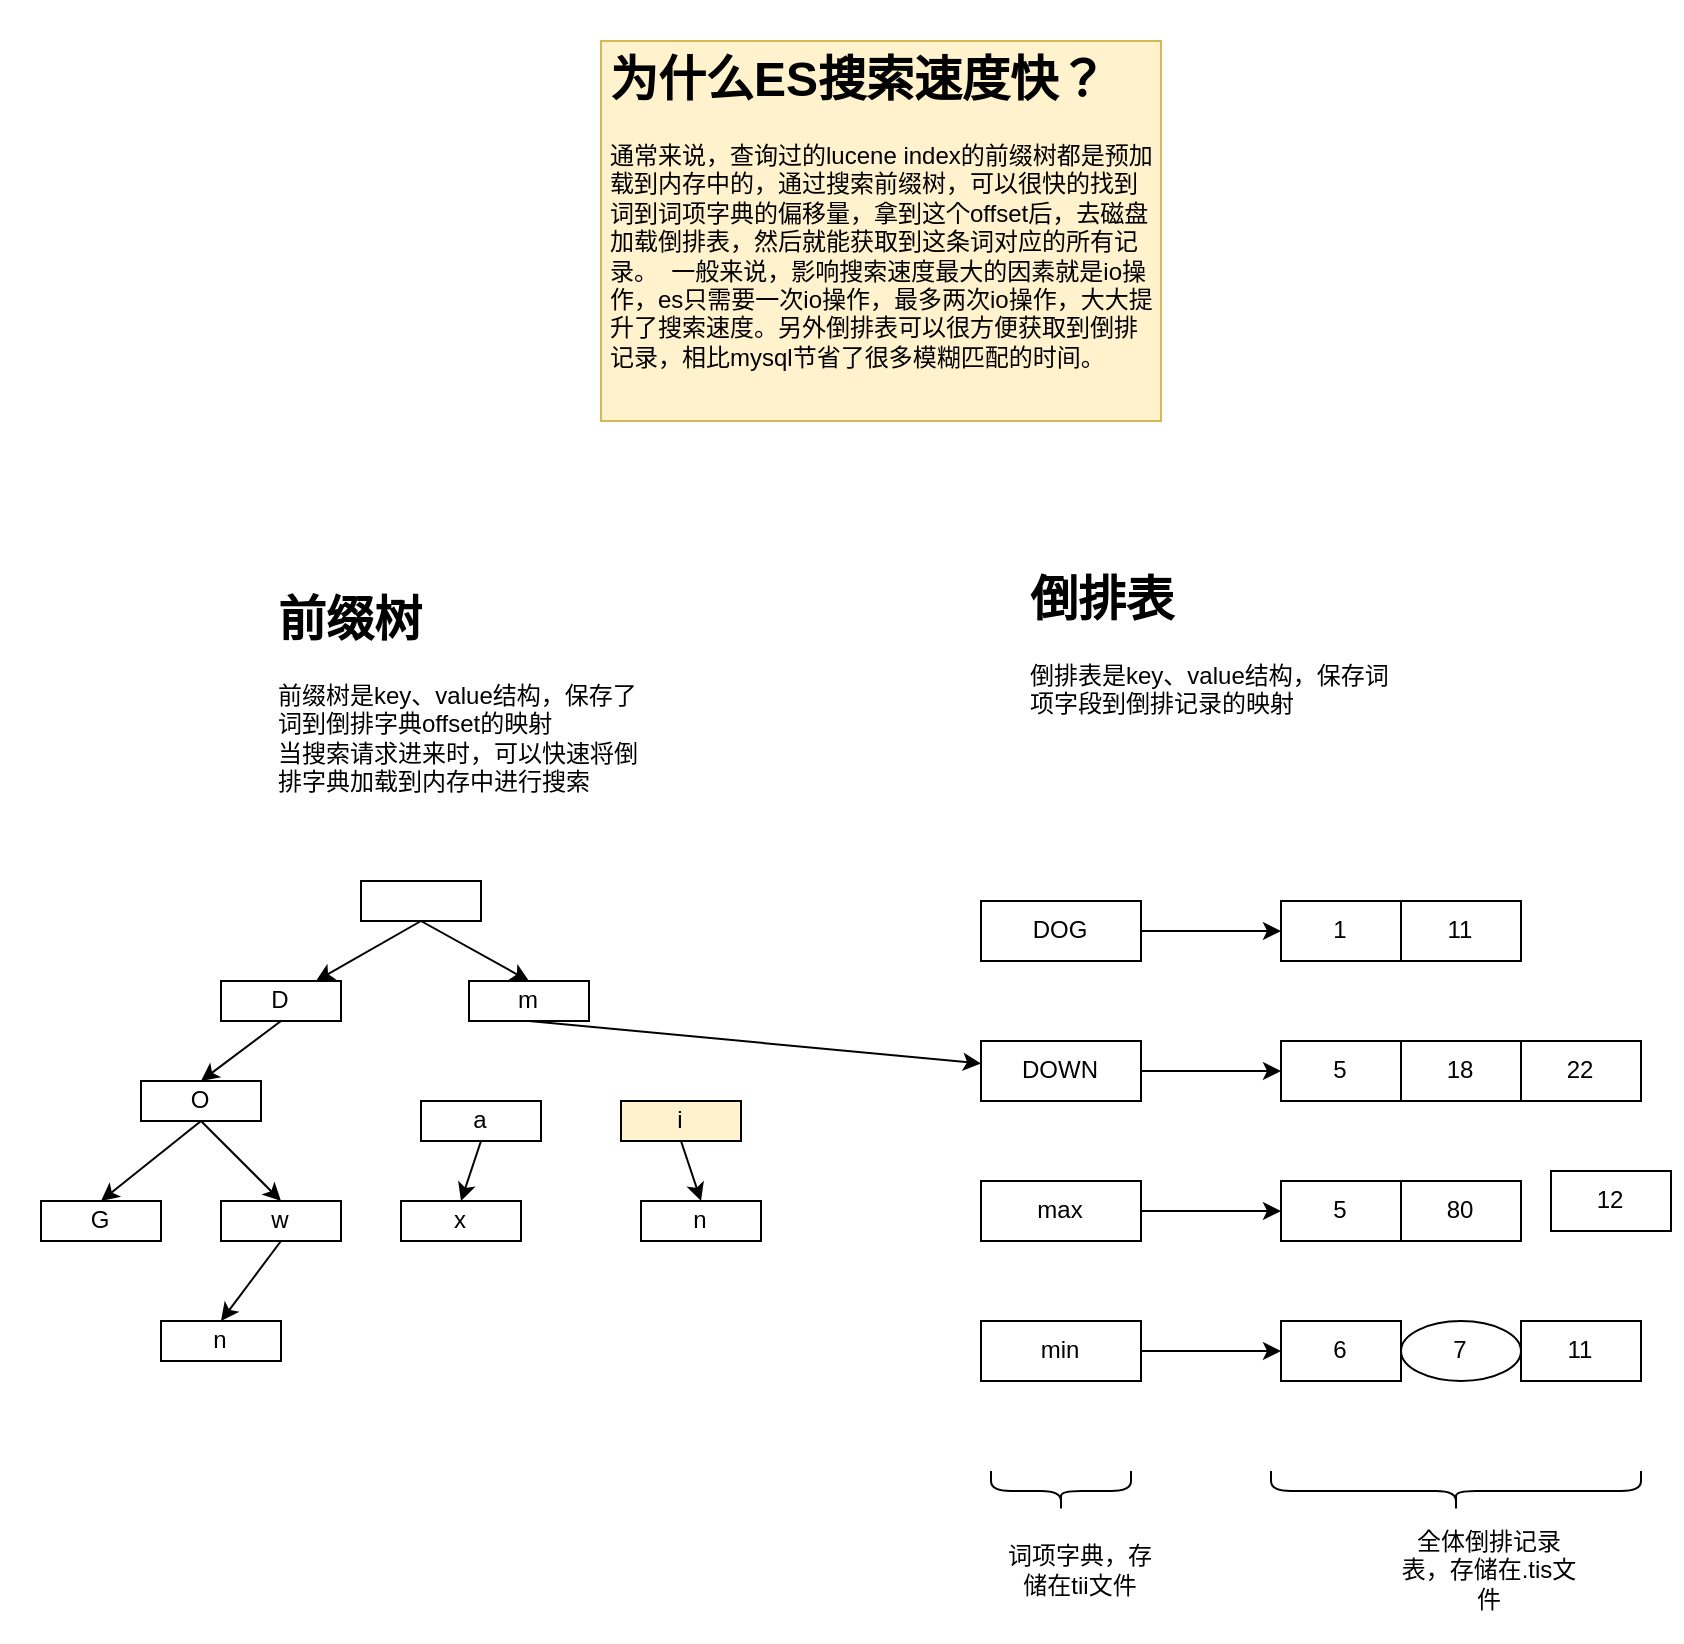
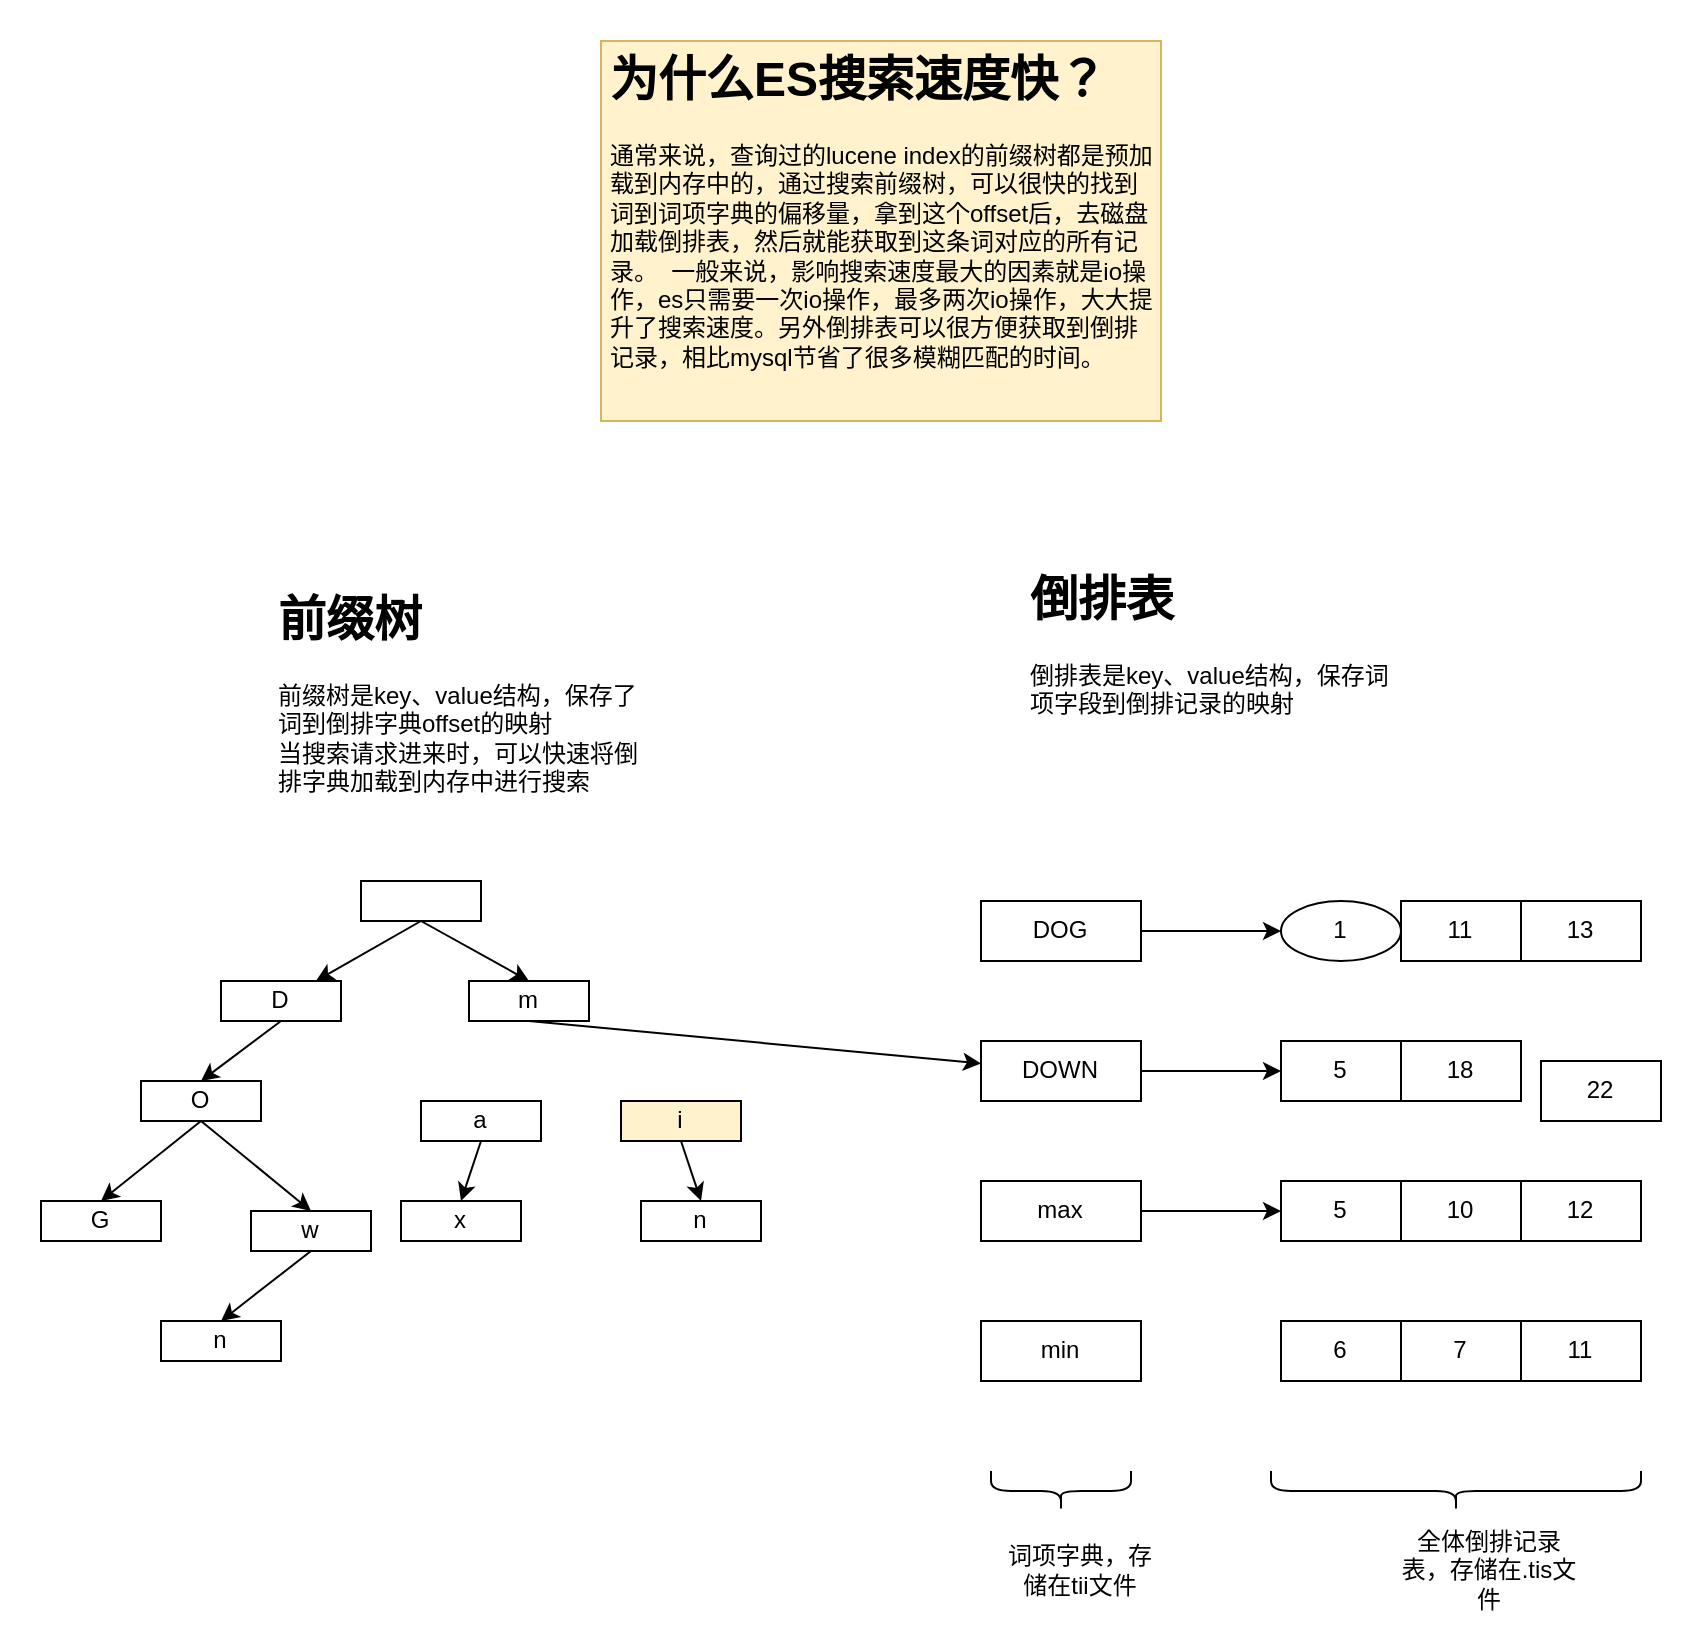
- <mxCell id="25" value="1" style="rounded=0;whiteSpace=wrap;html=1;" vertex="1" parent="1"><mxGeometry x="640" y="450" width="60" height="30" as="geometry" /></mxCell>
+ <mxCell id="25" value="1" style="ellipse;whiteSpace=wrap;html=1;" vertex="1" parent="1"><mxGeometry x="640" y="450" width="60" height="30" as="geometry" /></mxCell>
+ <mxCell id="27" value="13" style="rounded=0;whiteSpace=wrap;html=1;" vertex="1" parent="1"><mxGeometry x="760" y="450" width="60" height="30" as="geometry" /></mxCell>
- <mxCell id="32" value="22" style="rounded=0;whiteSpace=wrap;html=1;" vertex="1" parent="1"><mxGeometry x="760" y="520" width="60" height="30" as="geometry" /></mxCell>
+ <mxCell id="32" value="22" style="rounded=0;whiteSpace=wrap;html=1;" vertex="1" parent="1"><mxGeometry x="770" y="530" width="60" height="30" as="geometry" /></mxCell>
- <mxCell id="37" value="12" style="rounded=0;whiteSpace=wrap;html=1;" vertex="1" parent="1"><mxGeometry x="775" y="585" width="60" height="30" as="geometry" /></mxCell>
+ <mxCell id="37" value="12" style="rounded=0;whiteSpace=wrap;html=1;" vertex="1" parent="1"><mxGeometry x="760" y="590" width="60" height="30" as="geometry" /></mxCell>
- <mxCell id="36" value="80" style="rounded=0;whiteSpace=wrap;html=1;" vertex="1" parent="1"><mxGeometry x="700" y="590" width="60" height="30" as="geometry" /></mxCell>
+ <mxCell id="36" value="10" style="rounded=0;whiteSpace=wrap;html=1;" vertex="1" parent="1"><mxGeometry x="700" y="590" width="60" height="30" as="geometry" /></mxCell>
- <mxCell id="12" value="w" style="rounded=0;whiteSpace=wrap;html=1;" vertex="1" parent="1"><mxGeometry x="110" y="600" width="60" height="20" as="geometry" /></mxCell>
+ <mxCell id="12" value="w" style="rounded=0;whiteSpace=wrap;html=1;" vertex="1" parent="1"><mxGeometry x="125" y="605" width="60" height="20" as="geometry" /></mxCell>
- <mxCell id="41" style="edgeStyle=orthogonalEdgeStyle;rounded=0;orthogonalLoop=1;jettySize=auto;html=1;exitX=1;exitY=0.5;exitDx=0;exitDy=0;entryX=0;entryY=0.5;entryDx=0;entryDy=0;" edge="1" parent="1" source="42" target="38"><mxGeometry relative="1" as="geometry" /></mxCell>
- <mxCell id="39" value="7" style="ellipse;whiteSpace=wrap;html=1;" vertex="1" parent="1"><mxGeometry x="700" y="660" width="60" height="30" as="geometry" /></mxCell>
+ <mxCell id="39" value="7" style="rounded=0;whiteSpace=wrap;html=1;" vertex="1" parent="1"><mxGeometry x="700" y="660" width="60" height="30" as="geometry" /></mxCell>
